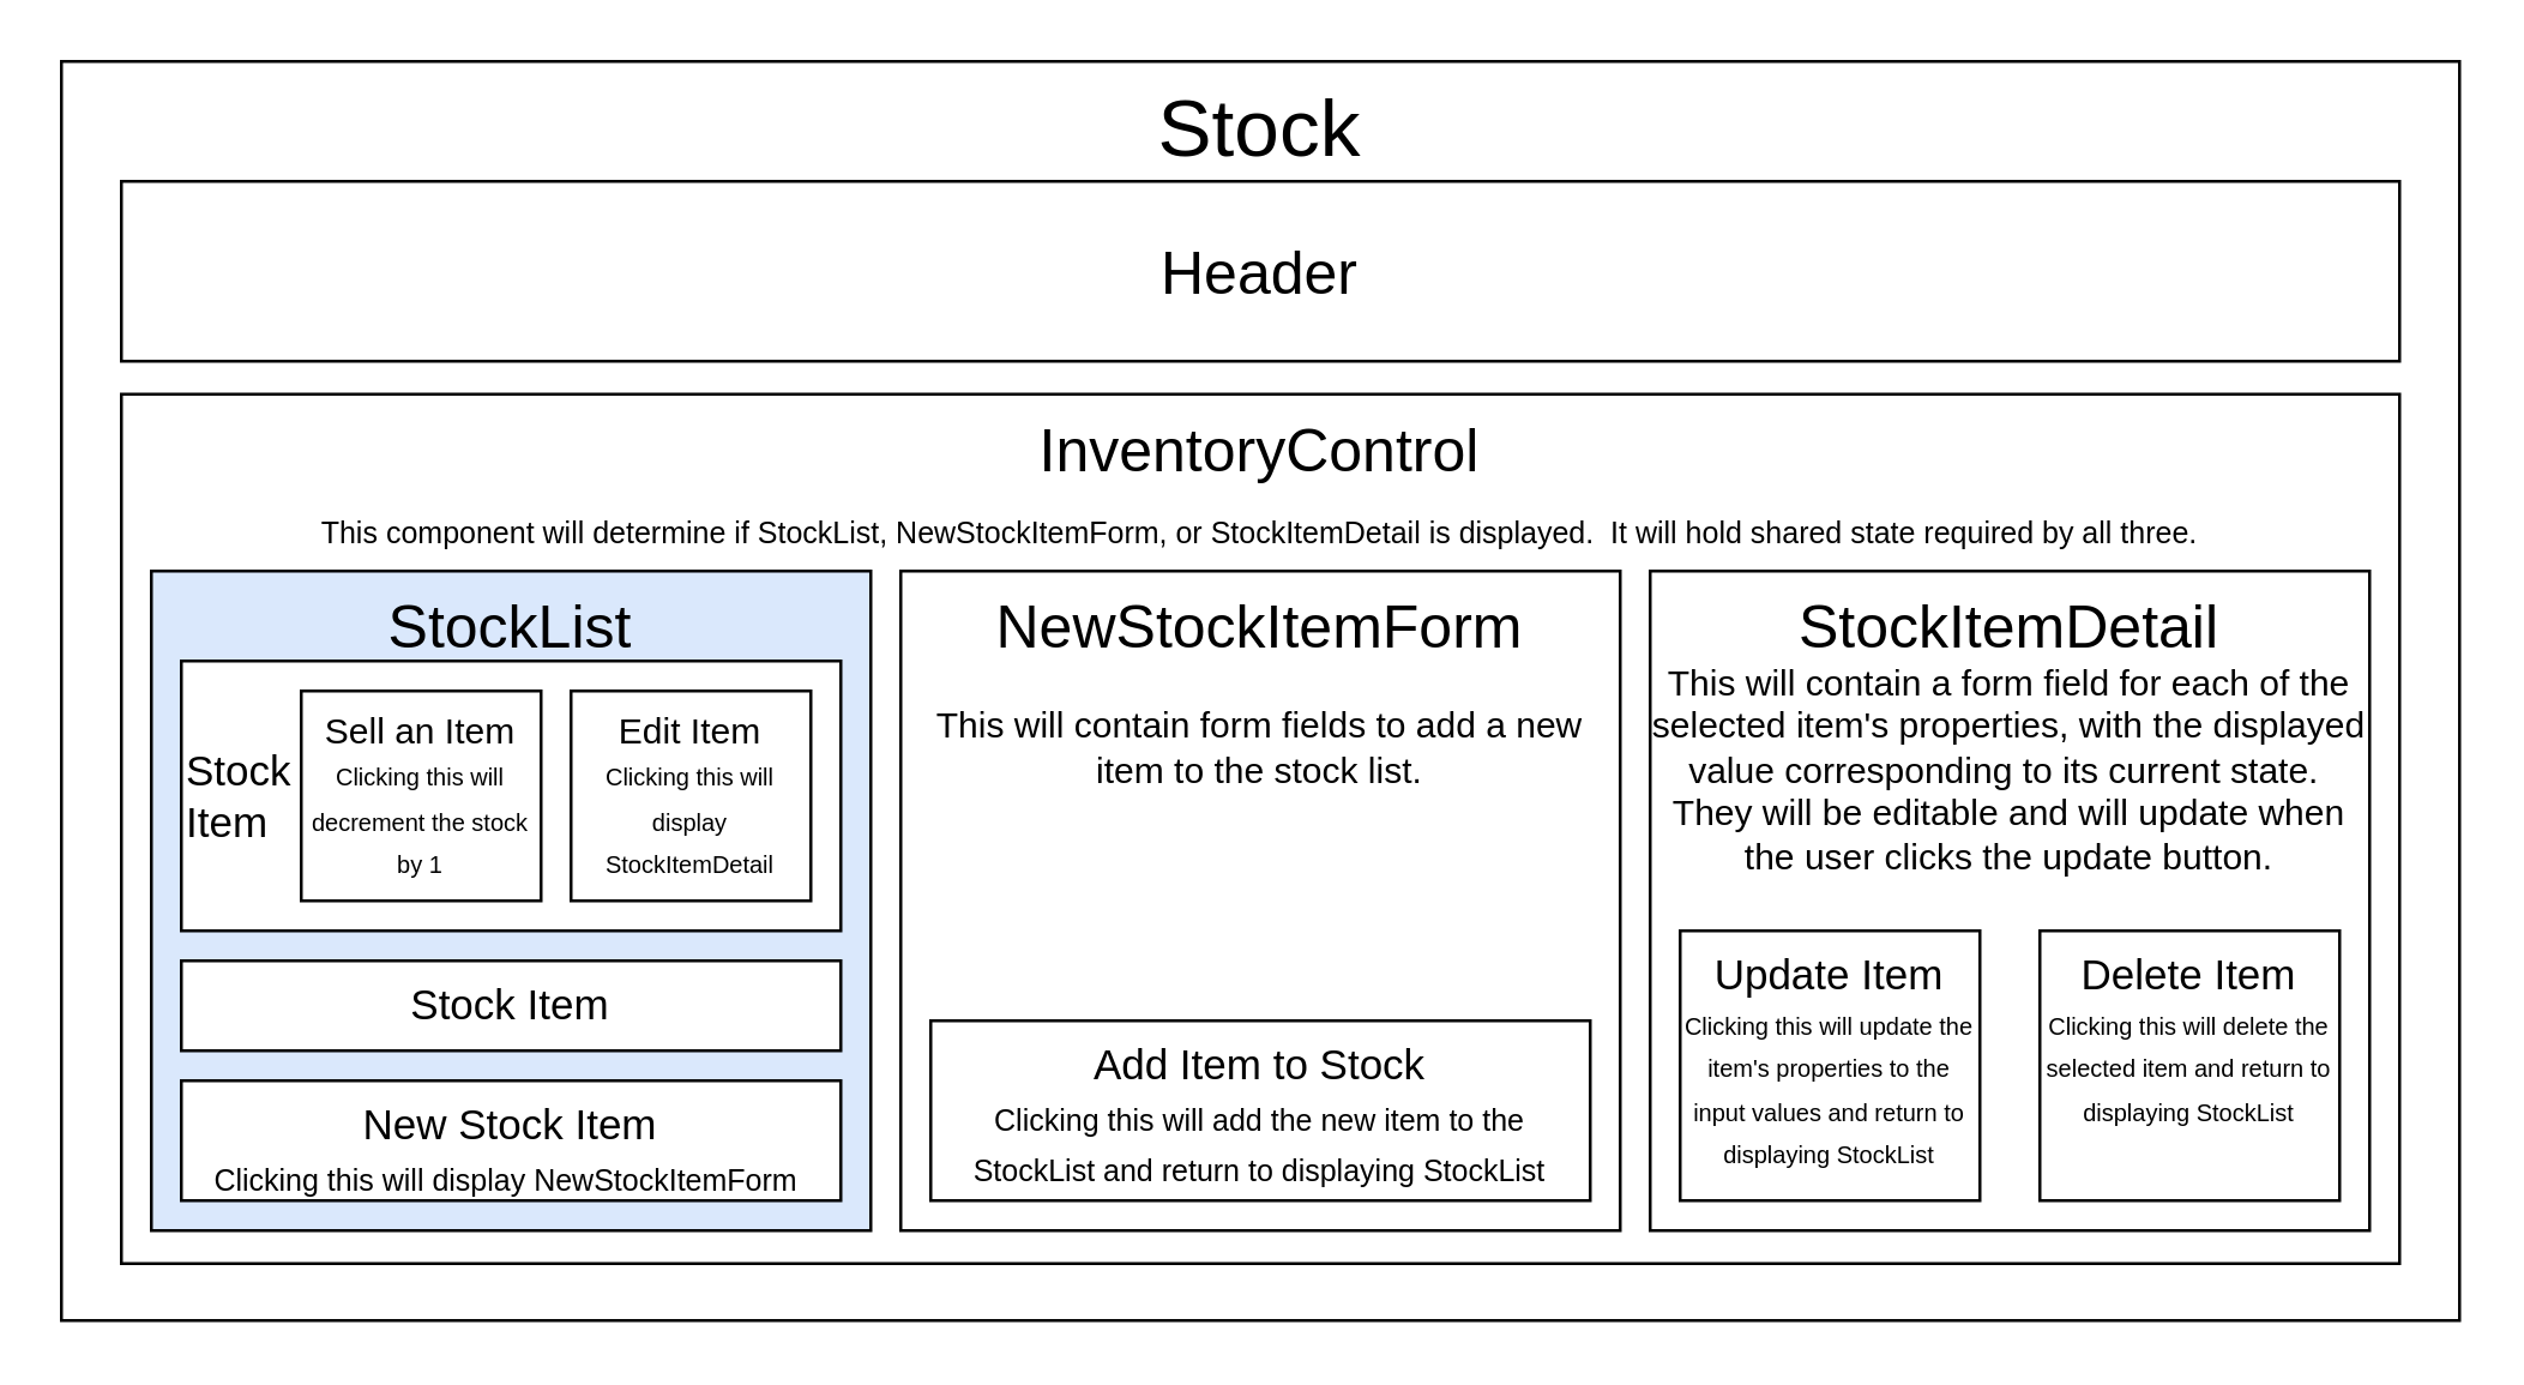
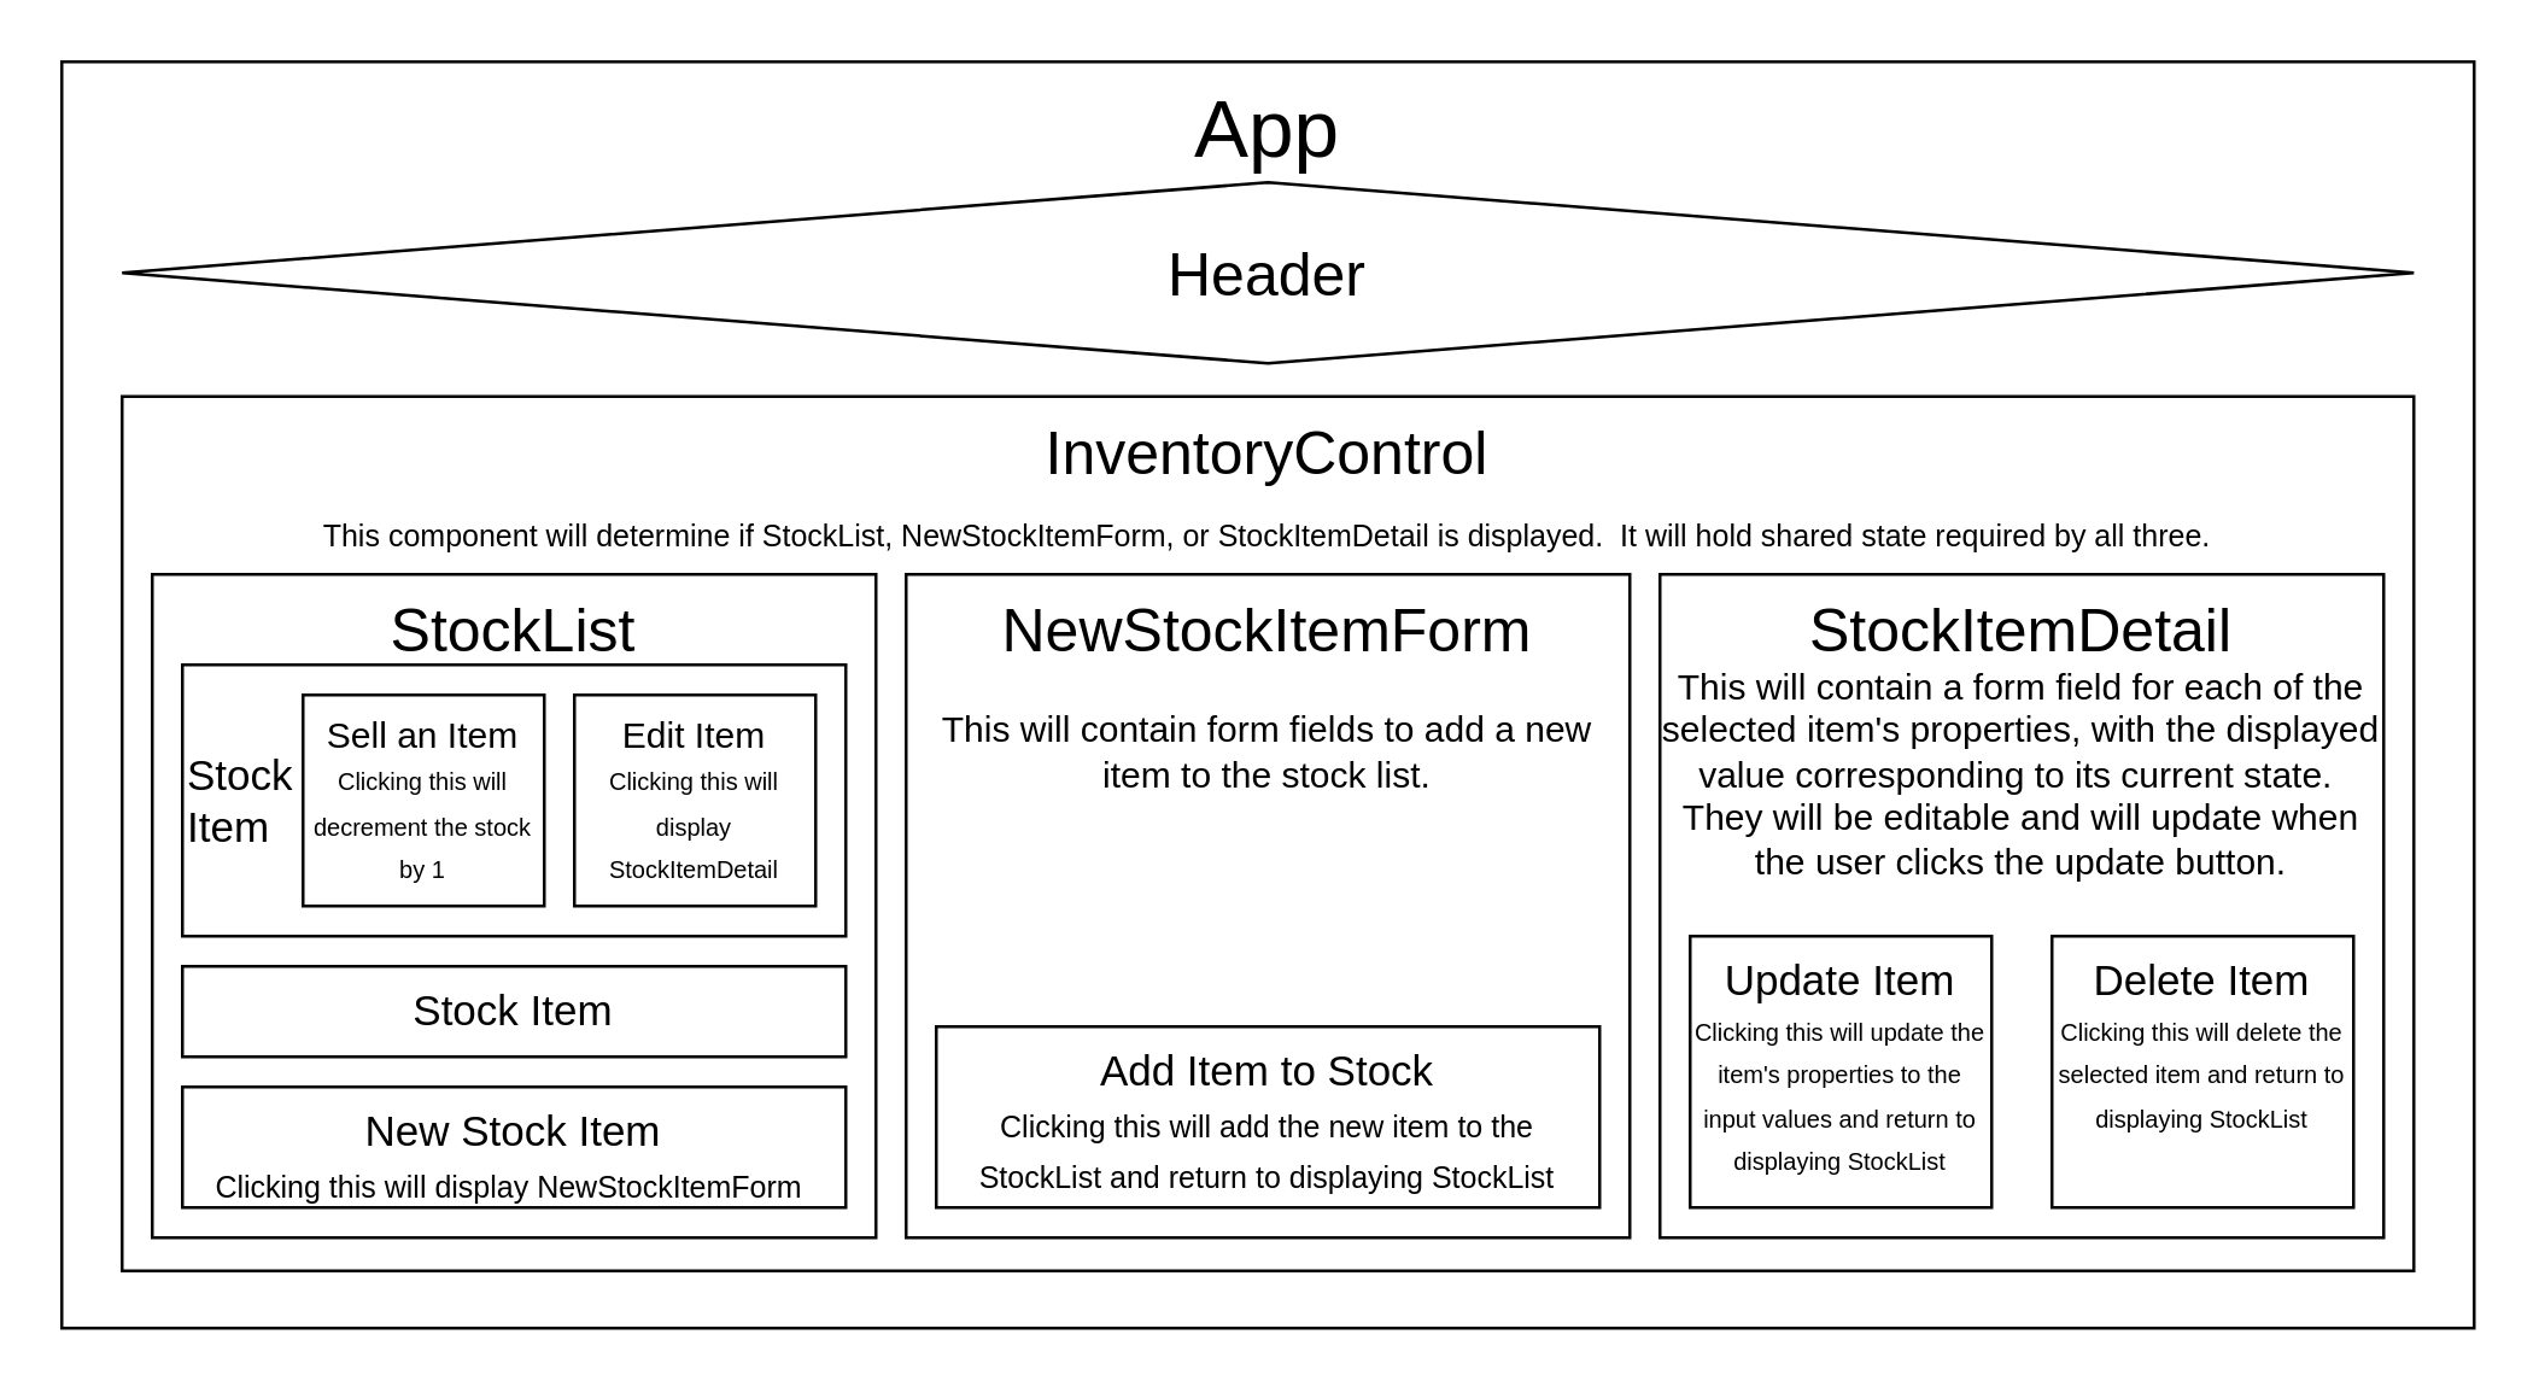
- <mxCell id="2" value="Stock" style="rounded=0;whiteSpace=wrap;html=1;verticalAlign=top;fontSize=27;" vertex="1" parent="1"><mxGeometry x="20" y="20" width="800" height="420" as="geometry" /></mxCell>
+ <mxCell id="2" value="App" style="rounded=0;whiteSpace=wrap;html=1;verticalAlign=top;fontSize=27;" vertex="1" parent="1"><mxGeometry x="20" y="20" width="800" height="420" as="geometry" /></mxCell>
- <mxCell id="3" value="&lt;font style=&quot;font-size: 20px;&quot;&gt;Header&lt;/font&gt;" style="rounded=0;whiteSpace=wrap;html=1;" vertex="1" parent="1"><mxGeometry x="40" y="60" width="760" height="60" as="geometry" /></mxCell>
+ <mxCell id="3" value="&lt;font style=&quot;font-size: 20px;&quot;&gt;Header&lt;/font&gt;" style="rhombus;whiteSpace=wrap;html=1;" vertex="1" parent="1"><mxGeometry x="40" y="60" width="760" height="60" as="geometry" /></mxCell>
- <mxCell id="5" value="&lt;font style=&quot;font-size: 20px;&quot;&gt;StockList&lt;/font&gt;" style="rounded=0;whiteSpace=wrap;html=1;verticalAlign=top;fontSize=17;fillColor=#dae8fc;" vertex="1" parent="1"><mxGeometry x="50" y="190" width="240" height="220" as="geometry" /></mxCell>
+ <mxCell id="5" value="&lt;font style=&quot;font-size: 20px;&quot;&gt;StockList&lt;/font&gt;" style="rounded=0;whiteSpace=wrap;html=1;verticalAlign=top;fontSize=17;" vertex="1" parent="1"><mxGeometry x="50" y="190" width="240" height="220" as="geometry" /></mxCell>
